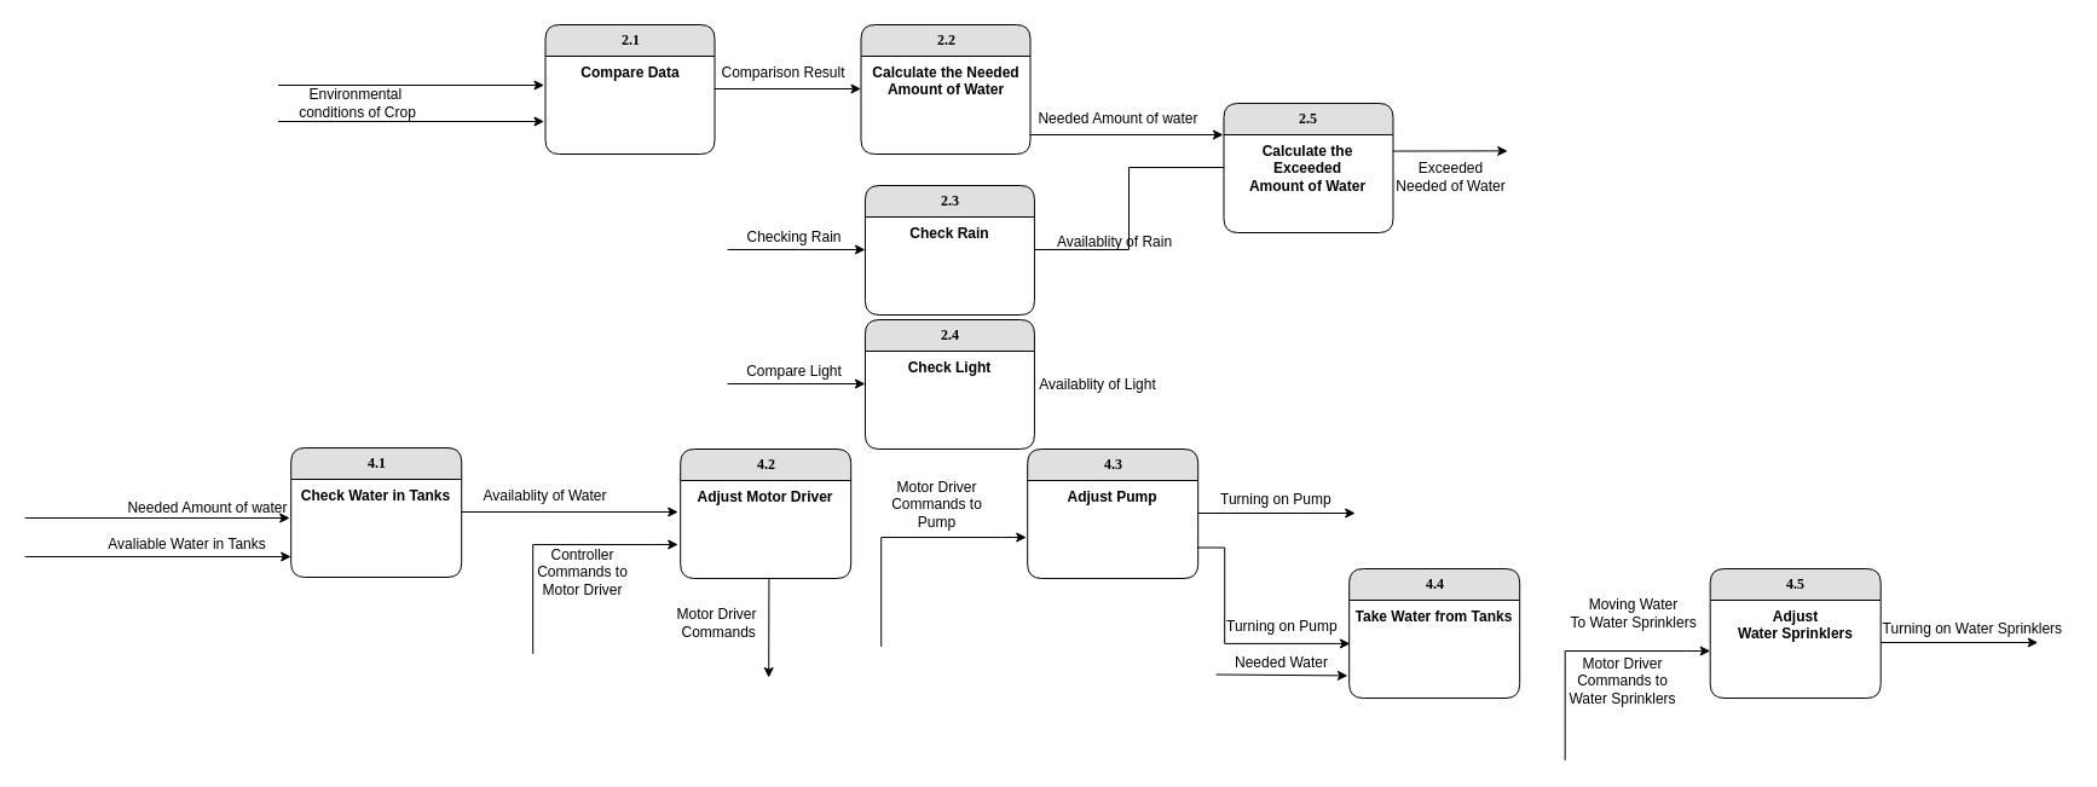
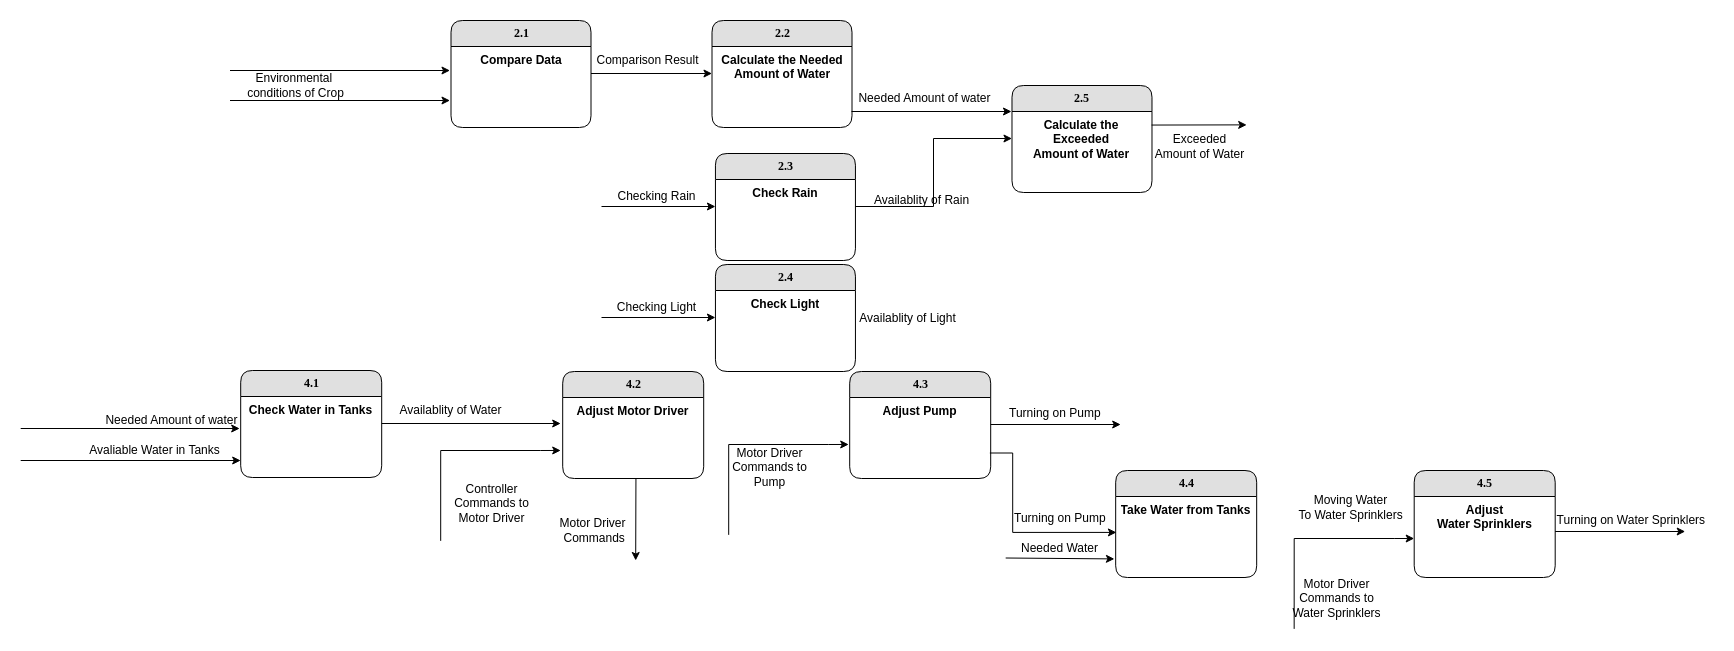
- <mxCell id="54" value="" style="endArrow=none;html=1;rounded=0;exitX=1;exitY=0.5;exitDx=0;exitDy=0;entryX=0;entryY=0.5;entryDx=0;entryDy=0;edgeStyle=elbowEdgeStyle;" parent="1" source="51" target="45" edge="1"><mxGeometry width="50" height="50" relative="1" as="geometry"><mxPoint x="611" y="270" as="sourcePoint" /><mxPoint x="661" y="220" as="targetPoint" /></mxGeometry></mxCell>
+ <mxCell id="54" value="" style="endArrow=classic;html=1;rounded=0;exitX=1;exitY=0.5;exitDx=0;exitDy=0;entryX=0;entryY=0.5;entryDx=0;entryDy=0;edgeStyle=elbowEdgeStyle;" parent="1" source="51" target="45" edge="1"><mxGeometry width="50" height="50" relative="1" as="geometry"><mxPoint x="611" y="270" as="sourcePoint" /><mxPoint x="661" y="220" as="targetPoint" /></mxGeometry></mxCell>
- <mxCell id="49" value="Exceeded &lt;br&gt;Needed of Water" style="text;html=1;align=center;verticalAlign=middle;resizable=0;points=[];autosize=1;strokeColor=none;fillColor=none;" parent="1" vertex="1"><mxGeometry x="1144" y="131" width="110" height="30" as="geometry" /></mxCell>
+ <mxCell id="49" value="Exceeded &lt;br&gt;Amount of Water" style="text;html=1;align=center;verticalAlign=middle;resizable=0;points=[];autosize=1;strokeColor=none;fillColor=none;" parent="1" vertex="1"><mxGeometry x="1144" y="131" width="110" height="30" as="geometry" /></mxCell>
- <mxCell id="59" value="Compare Light" style="text;html=1;align=center;verticalAlign=middle;resizable=0;points=[];autosize=1;strokeColor=none;fillColor=none;" parent="1" vertex="1"><mxGeometry x="611" y="297" width="90" height="20" as="geometry" /></mxCell>
+ <mxCell id="59" value="Checking Light" style="text;html=1;align=center;verticalAlign=middle;resizable=0;points=[];autosize=1;strokeColor=none;fillColor=none;" parent="1" vertex="1"><mxGeometry x="611" y="297" width="90" height="20" as="geometry" /></mxCell>
- <mxCell id="28" value="Motor Driver&lt;br&gt;Commands to&lt;br&gt;Pump" style="text;html=1;align=center;verticalAlign=middle;resizable=0;points=[];autosize=1;strokeColor=none;fillColor=none;" parent="1" vertex="1"><mxGeometry x="729.19" y="392" width="90" height="50" as="geometry" /></mxCell>
+ <mxCell id="28" value="Motor Driver&lt;br&gt;Commands to&lt;br&gt;Pump" style="text;html=1;align=center;verticalAlign=middle;resizable=0;points=[];autosize=1;strokeColor=none;fillColor=none;" parent="1" vertex="1"><mxGeometry x="724.19" y="442" width="90" height="50" as="geometry" /></mxCell>
- <mxCell id="24" value="Controller &lt;br&gt;Commands to &lt;br&gt;Motor Driver" style="text;html=1;align=center;verticalAlign=middle;resizable=0;points=[];autosize=1;strokeColor=none;fillColor=none;" parent="1" vertex="1"><mxGeometry x="436.19" y="448" width="90" height="50" as="geometry" /></mxCell>
+ <mxCell id="24" value="Controller &lt;br&gt;Commands to &lt;br&gt;Motor Driver" style="text;html=1;align=center;verticalAlign=middle;resizable=0;points=[];autosize=1;strokeColor=none;fillColor=none;" parent="1" vertex="1"><mxGeometry x="446.19" y="478" width="90" height="50" as="geometry" /></mxCell>
- <mxCell id="22" value="Motor Driver&lt;br&gt;&amp;nbsp;Commands" style="text;html=1;align=center;verticalAlign=middle;resizable=0;points=[];autosize=1;strokeColor=none;fillColor=none;" parent="1" vertex="1"><mxGeometry x="552.19" y="500" width="80" height="30" as="geometry" /></mxCell>
+ <mxCell id="22" value="Motor Driver&lt;br&gt;&amp;nbsp;Commands" style="text;html=1;align=center;verticalAlign=middle;resizable=0;points=[];autosize=1;strokeColor=none;fillColor=none;" parent="1" vertex="1"><mxGeometry x="552.19" y="515" width="80" height="30" as="geometry" /></mxCell>
- <mxCell id="34" value="Motor Driver&lt;br&gt;Commands to&lt;br&gt;&lt;span style=&quot;&quot;&gt;Water Sprinklers&lt;/span&gt;" style="text;html=1;align=center;verticalAlign=middle;resizable=0;points=[];autosize=1;strokeColor=none;fillColor=none;" parent="1" vertex="1"><mxGeometry x="1290.7" y="538" width="100" height="50" as="geometry" /></mxCell>
+ <mxCell id="34" value="Motor Driver&lt;br&gt;Commands to&lt;br&gt;&lt;span style=&quot;&quot;&gt;Water Sprinklers&lt;/span&gt;" style="text;html=1;align=center;verticalAlign=middle;resizable=0;points=[];autosize=1;strokeColor=none;fillColor=none;" parent="1" vertex="1"><mxGeometry x="1285.7" y="573" width="100" height="50" as="geometry" /></mxCell>
